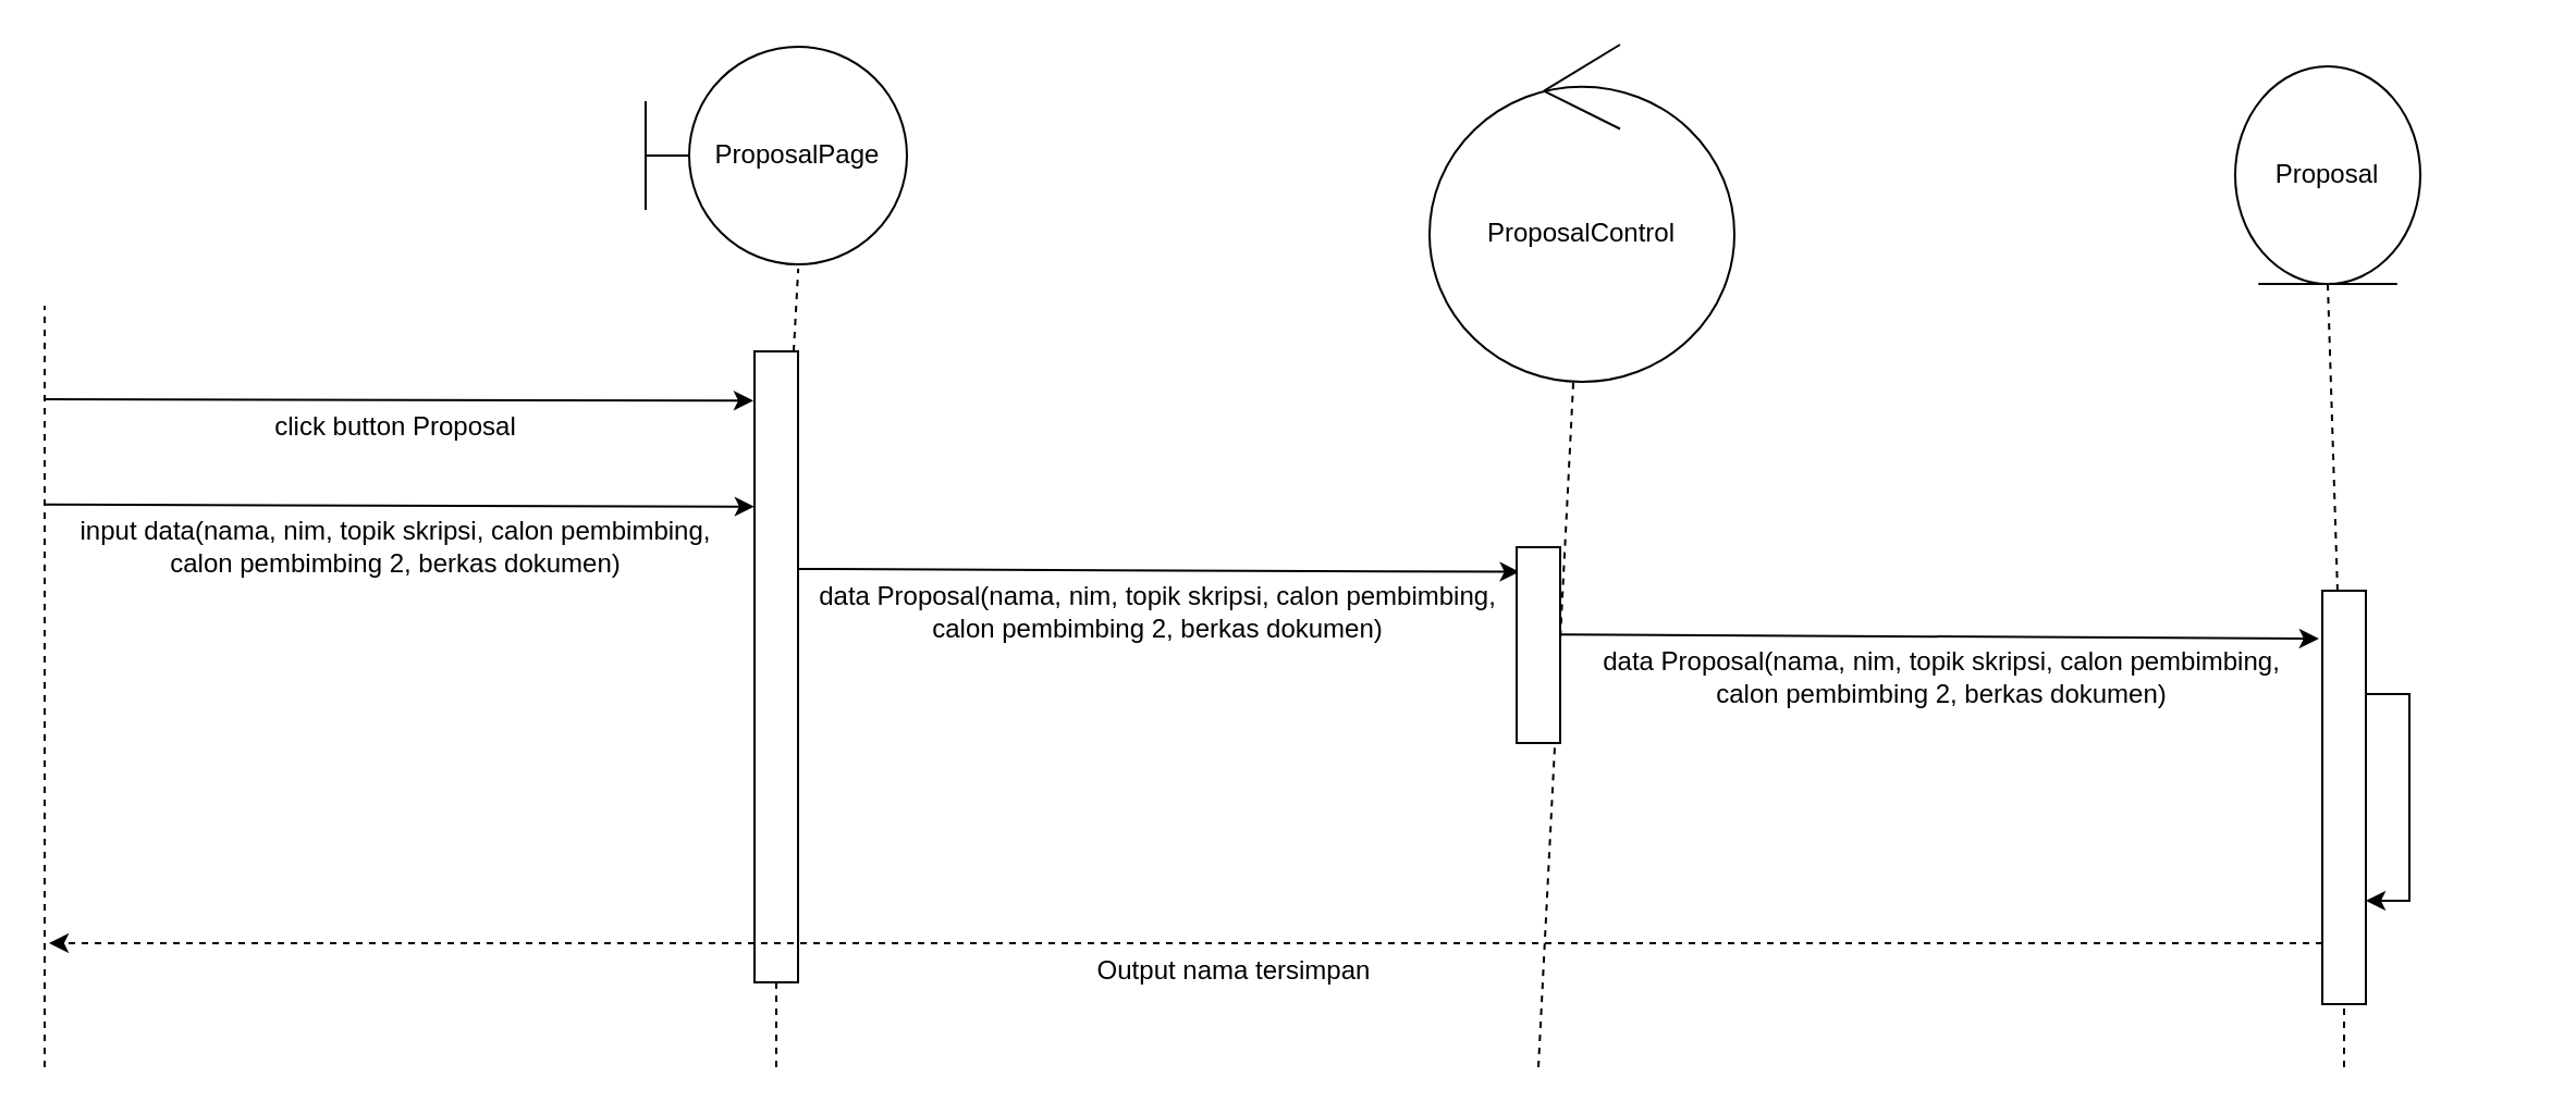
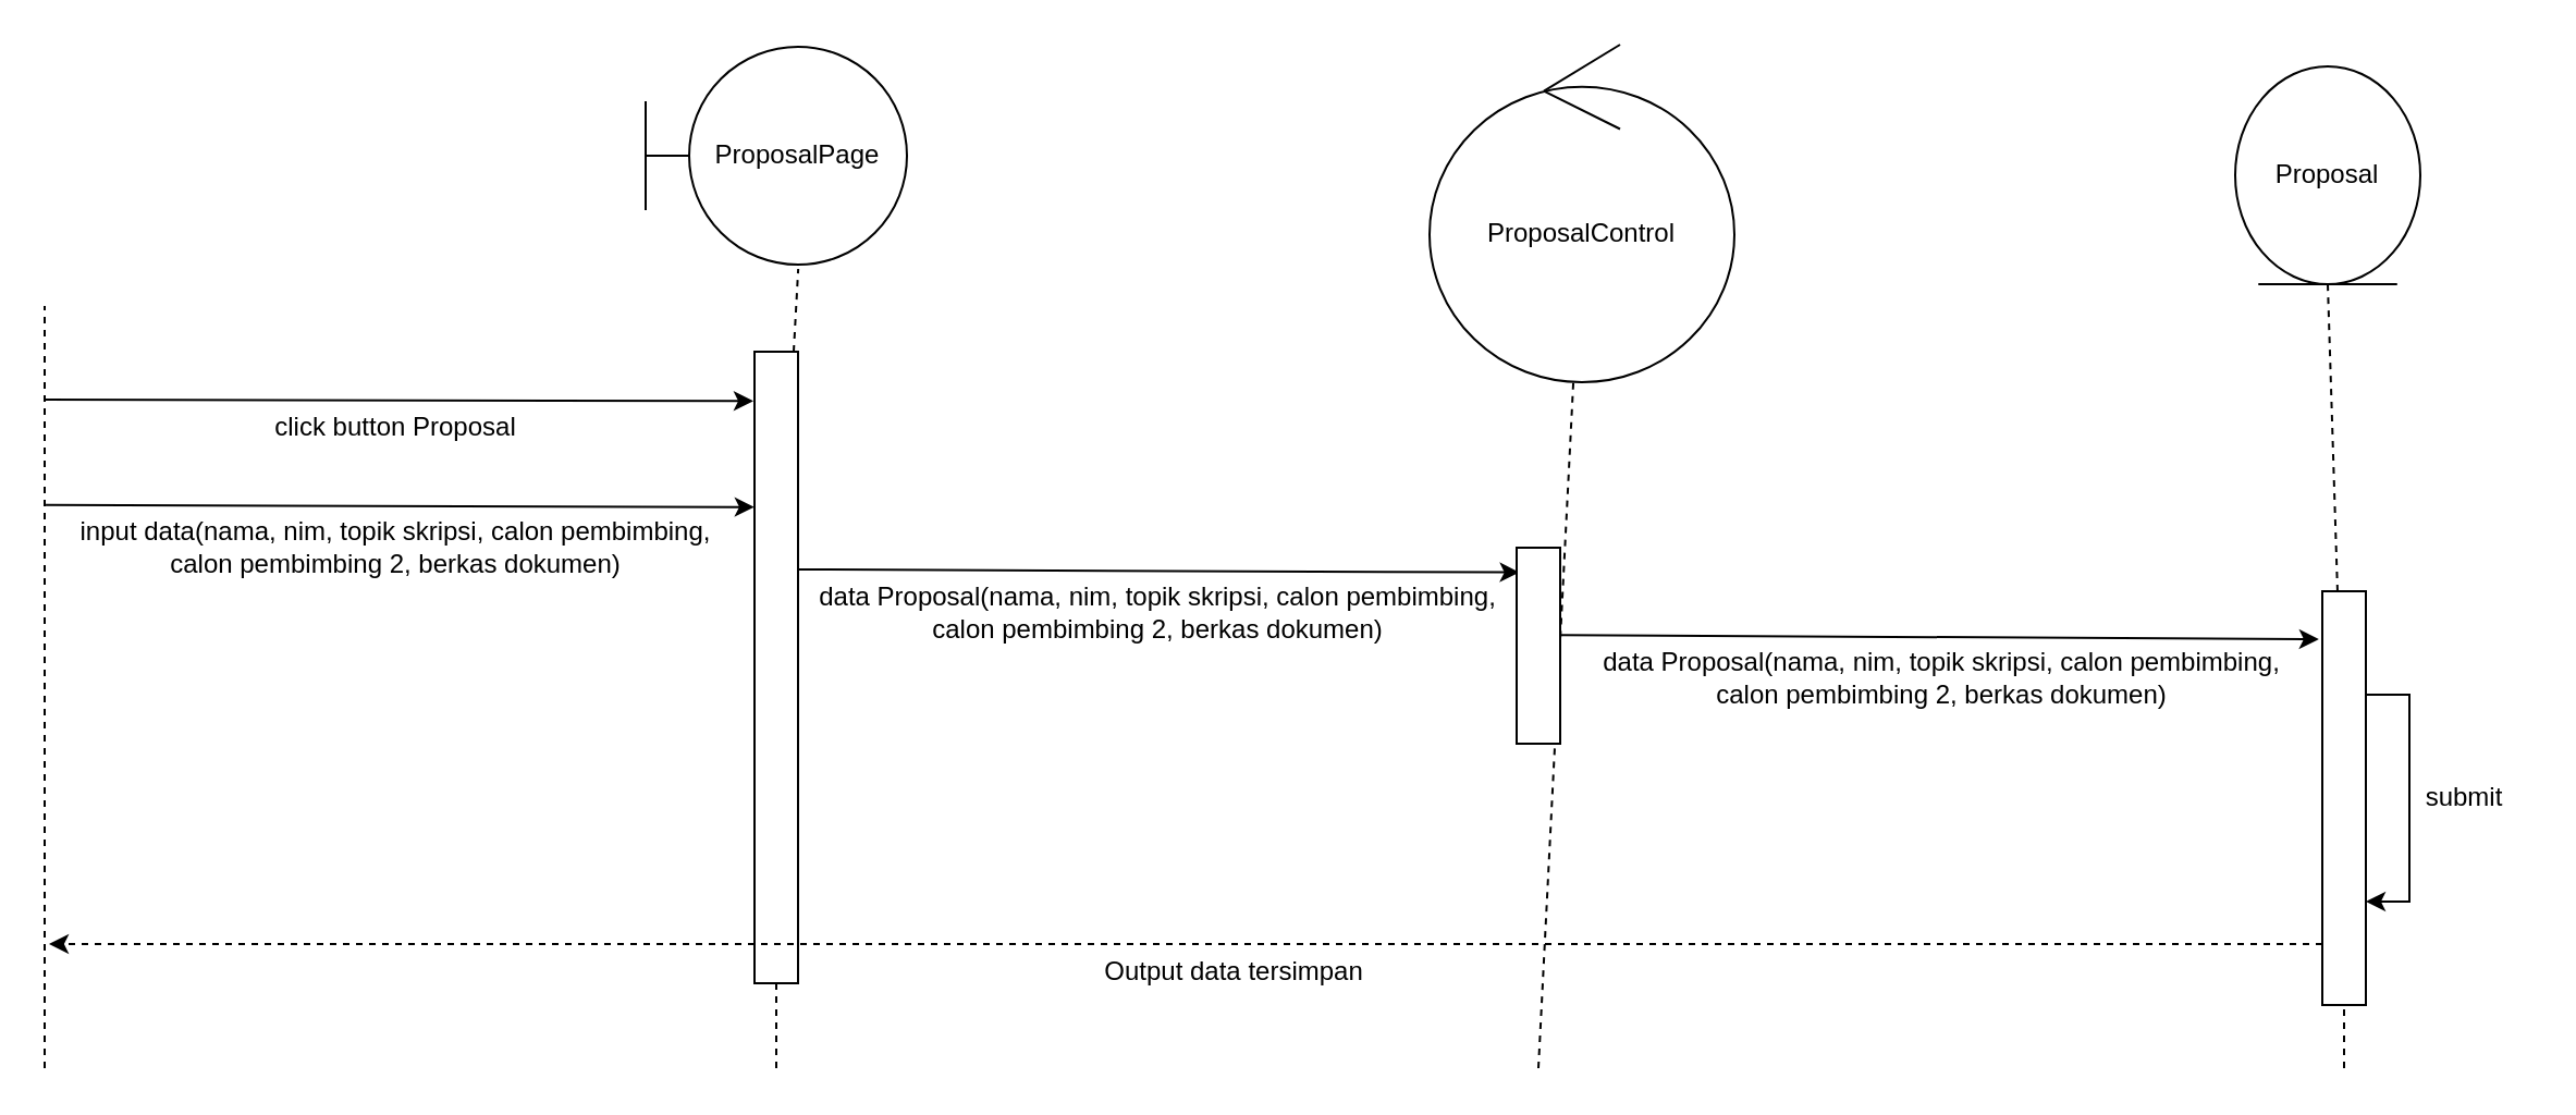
+ <mxCell id="23" value="submit" style="text;html=1;align=center;verticalAlign=middle;resizable=0;points=[];autosize=1;strokeColor=none;fillColor=none;" vertex="1" parent="1"><mxGeometry x="1101" y="351" width="60" height="30" as="geometry" /></mxCell>
- <mxCell id="25" value="Output nama tersimpan" style="text;html=1;align=center;verticalAlign=middle;resizable=0;points=[];autosize=1;strokeColor=none;fillColor=none;" vertex="1" parent="1"><mxGeometry x="496" y="431" width="140" height="30" as="geometry" /></mxCell>
+ <mxCell id="25" value="Output data tersimpan" style="text;html=1;align=center;verticalAlign=middle;resizable=0;points=[];autosize=1;strokeColor=none;fillColor=none;" vertex="1" parent="1"><mxGeometry x="496" y="431" width="140" height="30" as="geometry" /></mxCell>
